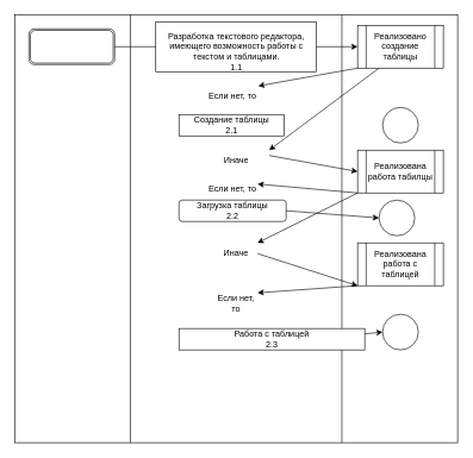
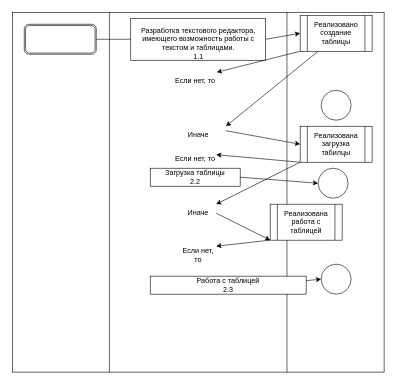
- <mxCell id="5" value="Реализовано создание таблицы" style="shape=process;whiteSpace=wrap;html=1;backgroundOutline=1;" parent="1" vertex="1"><mxGeometry x="500" y="35" width="120" height="60" as="geometry" /></mxCell>
+ <mxCell id="5" value="Реализовано создание таблицы" style="shape=process;whiteSpace=wrap;html=1;backgroundOutline=1;" parent="1" vertex="1"><mxGeometry x="500" y="25" width="120" height="60" as="geometry" /></mxCell>
- <mxCell id="7" value="&lt;div&gt;Создание таблицы&lt;/div&gt;&lt;div&gt;2.1&lt;/div&gt;" style="rounded=0;whiteSpace=wrap;html=1;" parent="1" vertex="1"><mxGeometry x="250" y="160" width="147.5" height="30" as="geometry" /></mxCell>
- <mxCell id="8" value="Реализована работа табилцы" style="shape=process;whiteSpace=wrap;html=1;backgroundOutline=1;" parent="1" vertex="1"><mxGeometry x="500" y="210" width="120" height="60" as="geometry" /></mxCell>
+ <mxCell id="8" value="Реализована загрузка табилцы" style="shape=process;whiteSpace=wrap;html=1;backgroundOutline=1;" parent="1" vertex="1"><mxGeometry x="500" y="210" width="120" height="60" as="geometry" /></mxCell>
- <mxCell id="17" value="&lt;div&gt;Загрузка таблицы&lt;/div&gt;&lt;div&gt;2.2&lt;br&gt;&lt;/div&gt;" style="whiteSpace=wrap;html=1;rounded=1;" parent="1" vertex="1"><mxGeometry x="250" y="280" width="150" height="30" as="geometry" /></mxCell>
+ <mxCell id="17" value="&lt;div&gt;Загрузка таблицы&lt;/div&gt;&lt;div&gt;2.2&lt;br&gt;&lt;/div&gt;" style="rounded=0;whiteSpace=wrap;html=1;" parent="1" vertex="1"><mxGeometry x="250" y="280" width="150" height="30" as="geometry" /></mxCell>
- <mxCell id="20" value="Реализована работа с таблицей" style="shape=process;whiteSpace=wrap;html=1;backgroundOutline=1;" parent="1" vertex="1"><mxGeometry x="500" y="340" width="120" height="60" as="geometry" /></mxCell>
+ <mxCell id="20" value="Реализована работа с таблицей" style="shape=process;whiteSpace=wrap;html=1;backgroundOutline=1;" parent="1" vertex="1"><mxGeometry x="450" y="340" width="120" height="60" as="geometry" /></mxCell>
